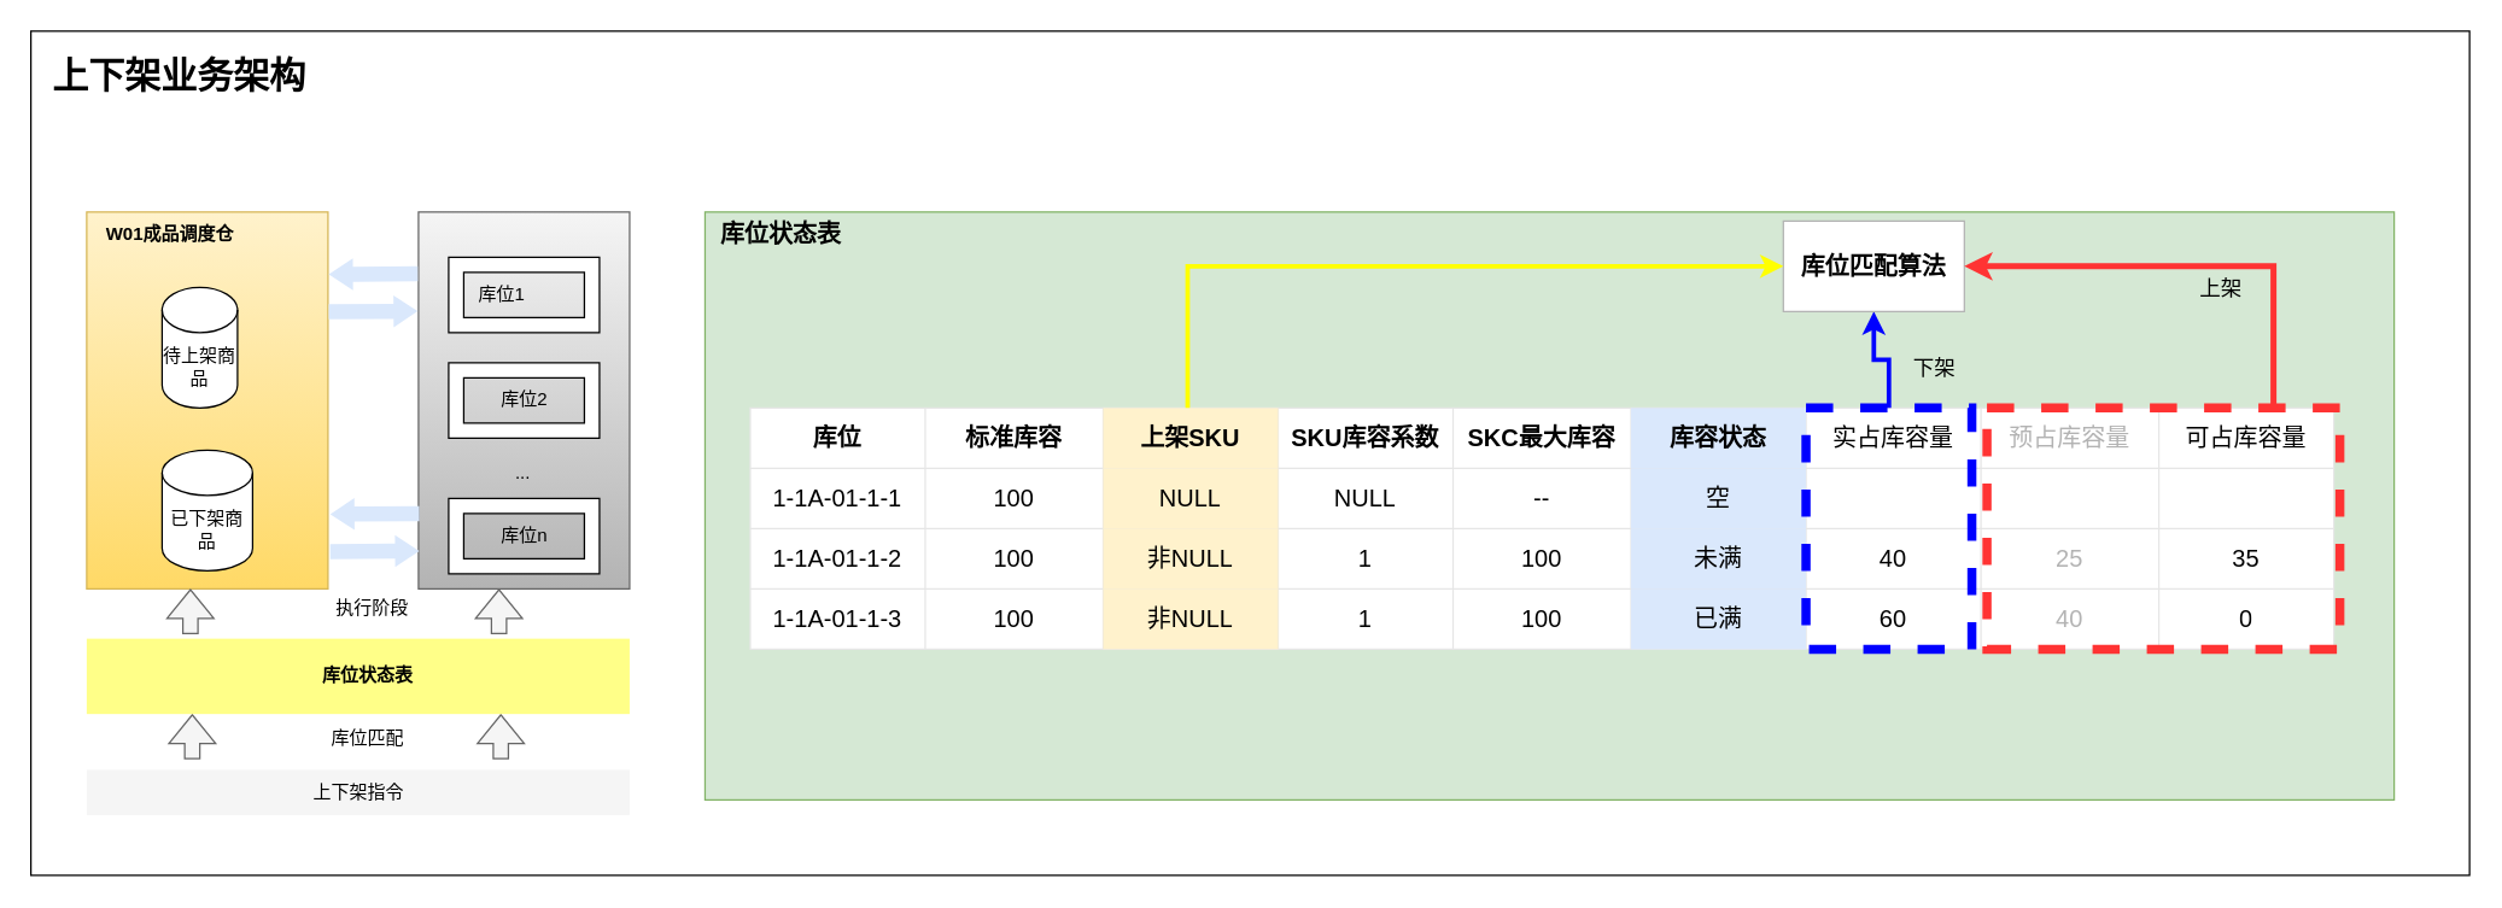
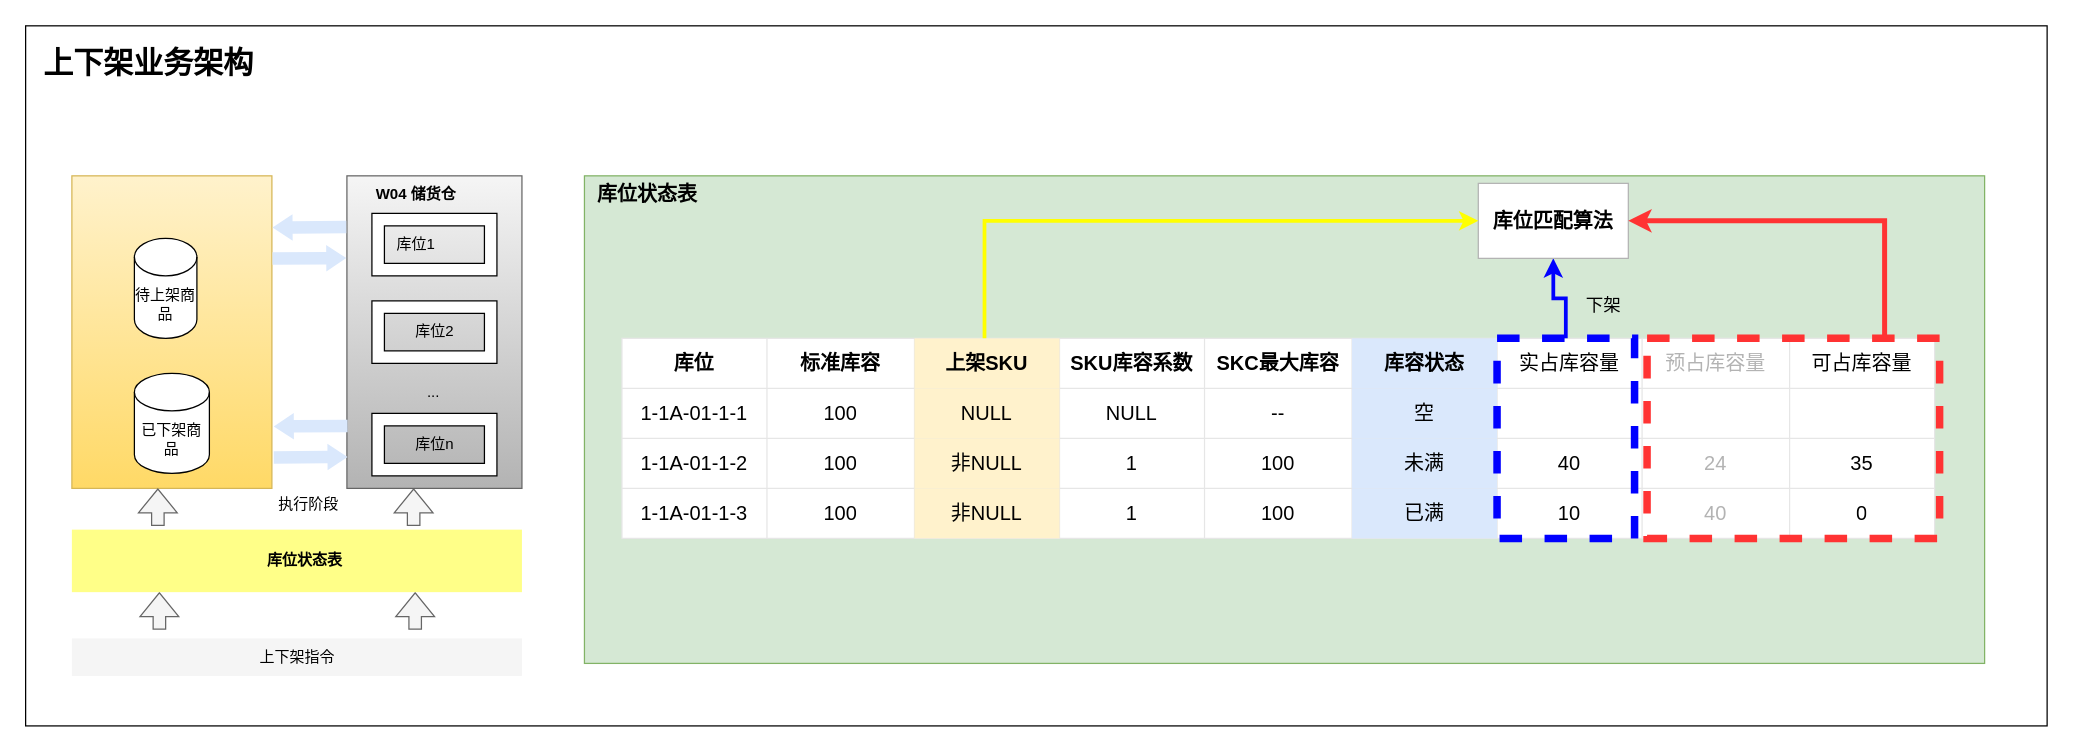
- <mxCell id="4" value="W01成品调度仓" style="text;html=1;align=center;verticalAlign=middle;resizable=0;points=[];autosize=1;strokeColor=none;fillColor=none;fontStyle=1" vertex="1" parent="1"><mxGeometry x="57" y="140" width="110" height="30" as="geometry" /></mxCell>
+ <mxCell id="6" value="W04 储货仓" style="text;html=1;align=center;verticalAlign=middle;resizable=0;points=[];autosize=1;strokeColor=none;fillColor=none;fontStyle=1" vertex="1" parent="1"><mxGeometry x="287" y="140" width="90" height="30" as="geometry" /></mxCell>
- <mxCell id="78" value="上架" style="text;html=1;align=center;verticalAlign=middle;resizable=0;points=[];autosize=1;strokeColor=none;fillColor=none;fontSize=14;" vertex="1" parent="1"><mxGeometry x="1447" y="176.2" width="50" height="30" as="geometry" /></mxCell>
- <mxCell id="61" value="&lt;font color=&quot;#b3b3b3&quot;&gt;25&lt;/font&gt;" style="shape=partialRectangle;html=1;whiteSpace=wrap;connectable=0;strokeColor=inherit;overflow=hidden;fillColor=none;top=0;left=0;bottom=0;right=0;pointerEvents=1;fontSize=16;" vertex="1" parent="53"><mxGeometry x="816" width="118" height="40" as="geometry"><mxRectangle width="118" height="40" as="alternateBounds" /></mxGeometry></mxCell>
+ <mxCell id="61" value="&lt;font color=&quot;#b3b3b3&quot;&gt;24&lt;/font&gt;" style="shape=partialRectangle;html=1;whiteSpace=wrap;connectable=0;strokeColor=inherit;overflow=hidden;fillColor=none;top=0;left=0;bottom=0;right=0;pointerEvents=1;fontSize=16;" vertex="1" parent="53"><mxGeometry x="816" width="118" height="40" as="geometry"><mxRectangle width="118" height="40" as="alternateBounds" /></mxGeometry></mxCell>
- <mxCell id="70" value="60" style="shape=partialRectangle;html=1;whiteSpace=wrap;connectable=0;strokeColor=inherit;overflow=hidden;fillColor=none;top=0;left=0;bottom=0;right=0;pointerEvents=1;fontSize=16;" vertex="1" parent="63"><mxGeometry x="700" width="116" height="40" as="geometry"><mxRectangle width="116" height="40" as="alternateBounds" /></mxGeometry></mxCell>
+ <mxCell id="70" value="10" style="shape=partialRectangle;html=1;whiteSpace=wrap;connectable=0;strokeColor=inherit;overflow=hidden;fillColor=none;top=0;left=0;bottom=0;right=0;pointerEvents=1;fontSize=16;" vertex="1" parent="63"><mxGeometry x="700" width="116" height="40" as="geometry"><mxRectangle width="116" height="40" as="alternateBounds" /></mxGeometry></mxCell>
- <mxCell id="86" value="库位匹配" style="text;html=1;align=center;verticalAlign=middle;resizable=0;points=[];autosize=1;strokeColor=none;fillColor=none;" vertex="1" parent="1"><mxGeometry x="208" y="474" width="70" height="30" as="geometry" /></mxCell>
